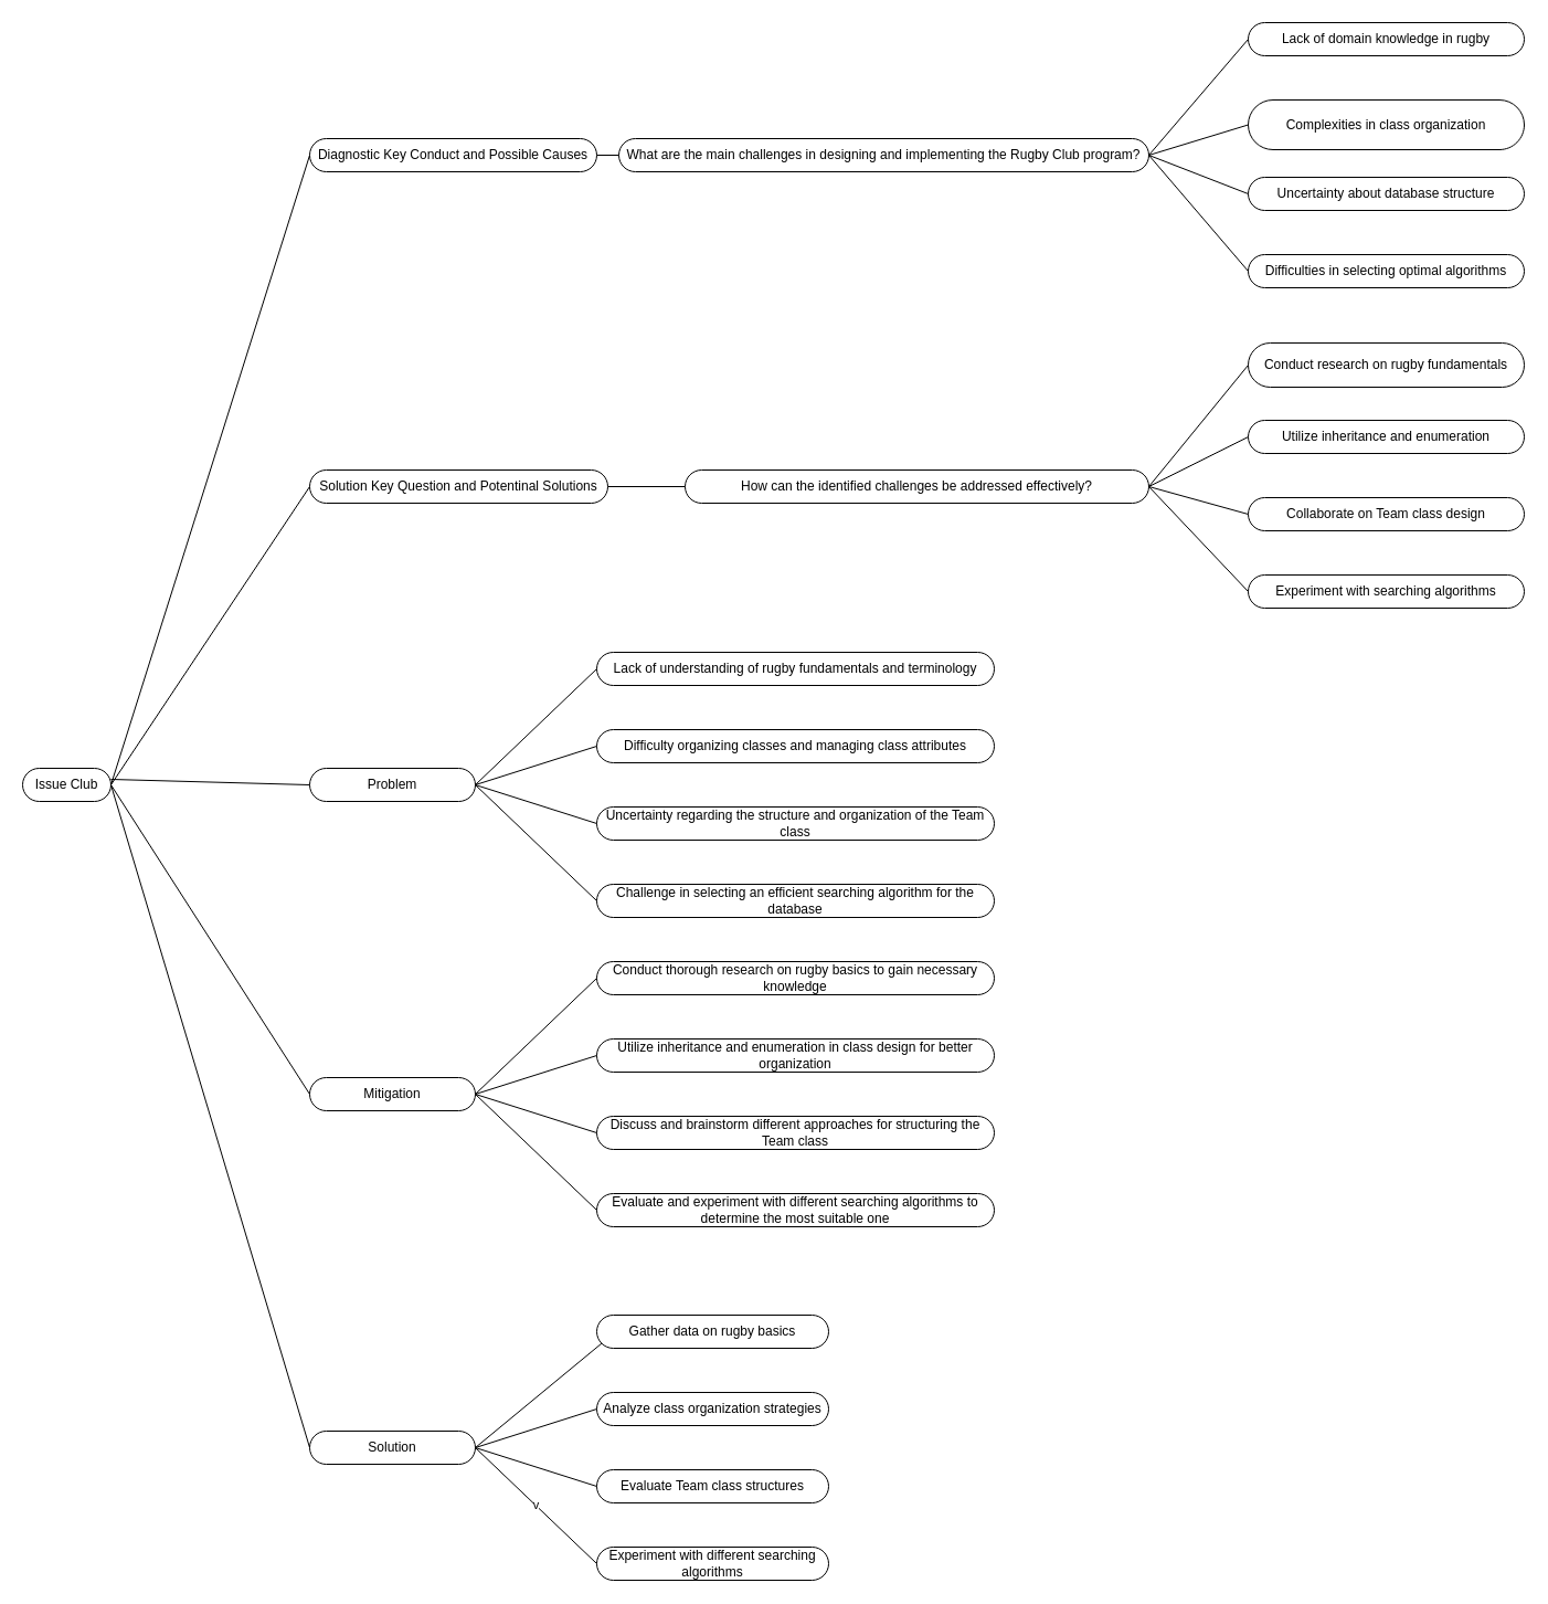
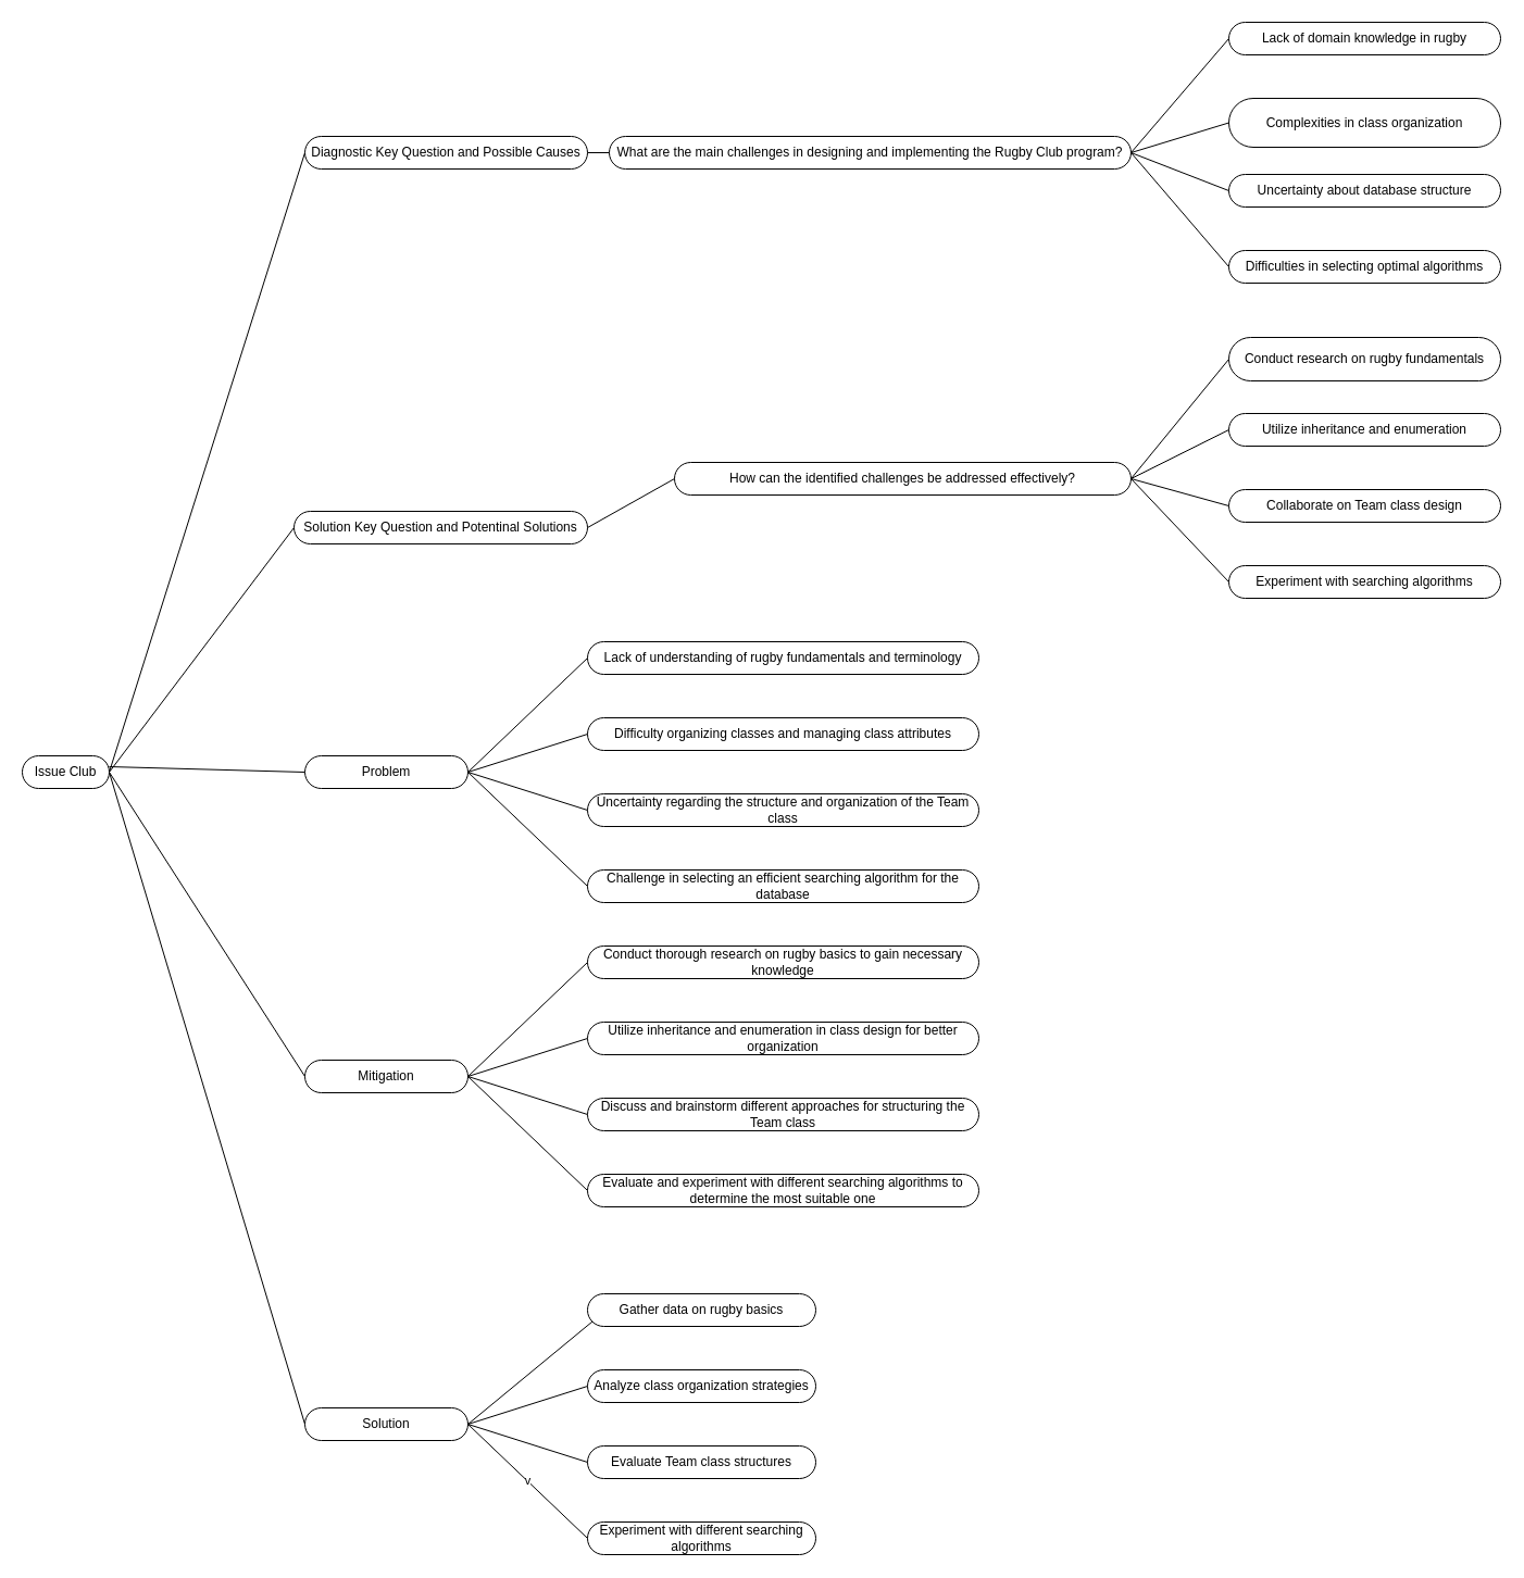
- <mxCell id="4" value="Diagnostic Key Conduct and Possible Causes" style="html=1;dashed=0;whiteSpace=wrap;shape=mxgraph.dfd.start" vertex="1" parent="1"><mxGeometry x="280" y="125" width="260" height="30" as="geometry" /></mxCell>
+ <mxCell id="4" value="Diagnostic Key Question and Possible Causes" style="html=1;dashed=0;whiteSpace=wrap;shape=mxgraph.dfd.start" vertex="1" parent="1"><mxGeometry x="280" y="125" width="260" height="30" as="geometry" /></mxCell>
- <mxCell id="7" value="Solution Key Question and Potentinal Solutions" style="html=1;dashed=0;whiteSpace=wrap;shape=mxgraph.dfd.start" vertex="1" parent="1"><mxGeometry x="280" y="425" width="270" height="30" as="geometry" /></mxCell>
+ <mxCell id="7" value="Solution Key Question and Potentinal Solutions" style="html=1;dashed=0;whiteSpace=wrap;shape=mxgraph.dfd.start" vertex="1" parent="1"><mxGeometry x="270" y="470" width="270" height="30" as="geometry" /></mxCell>
